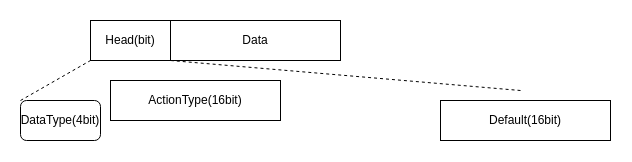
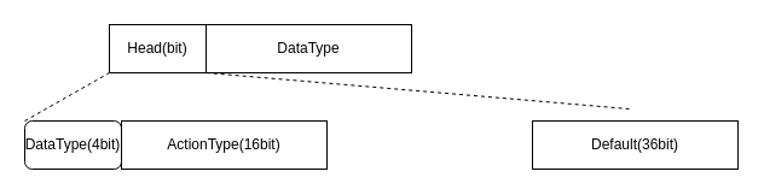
- <mxCell id="8" value="Data" style="rounded=0;whiteSpace=wrap;html=1;" vertex="1" parent="1"><mxGeometry x="170" y="20" width="170" height="40" as="geometry" /></mxCell>
+ <mxCell id="8" value="DataType" style="rounded=0;whiteSpace=wrap;html=1;" vertex="1" parent="1"><mxGeometry x="170" y="20" width="170" height="40" as="geometry" /></mxCell>
- <mxCell id="6" value="ActionType(16bit)" style="rounded=0;whiteSpace=wrap;html=1;" vertex="1" parent="1"><mxGeometry x="110" y="80" width="170" height="40" as="geometry" /></mxCell>
+ <mxCell id="6" value="ActionType(16bit)" style="rounded=0;whiteSpace=wrap;html=1;" vertex="1" parent="1"><mxGeometry x="100" y="100" width="170" height="40" as="geometry" /></mxCell>
- <mxCell id="9" value="Default(16bit)" style="rounded=0;whiteSpace=wrap;html=1;" vertex="1" parent="1"><mxGeometry x="440" y="100" width="170" height="40" as="geometry" /></mxCell>
+ <mxCell id="9" value="Default(36bit)" style="rounded=0;whiteSpace=wrap;html=1;" vertex="1" parent="1"><mxGeometry x="440" y="100" width="170" height="40" as="geometry" /></mxCell>
